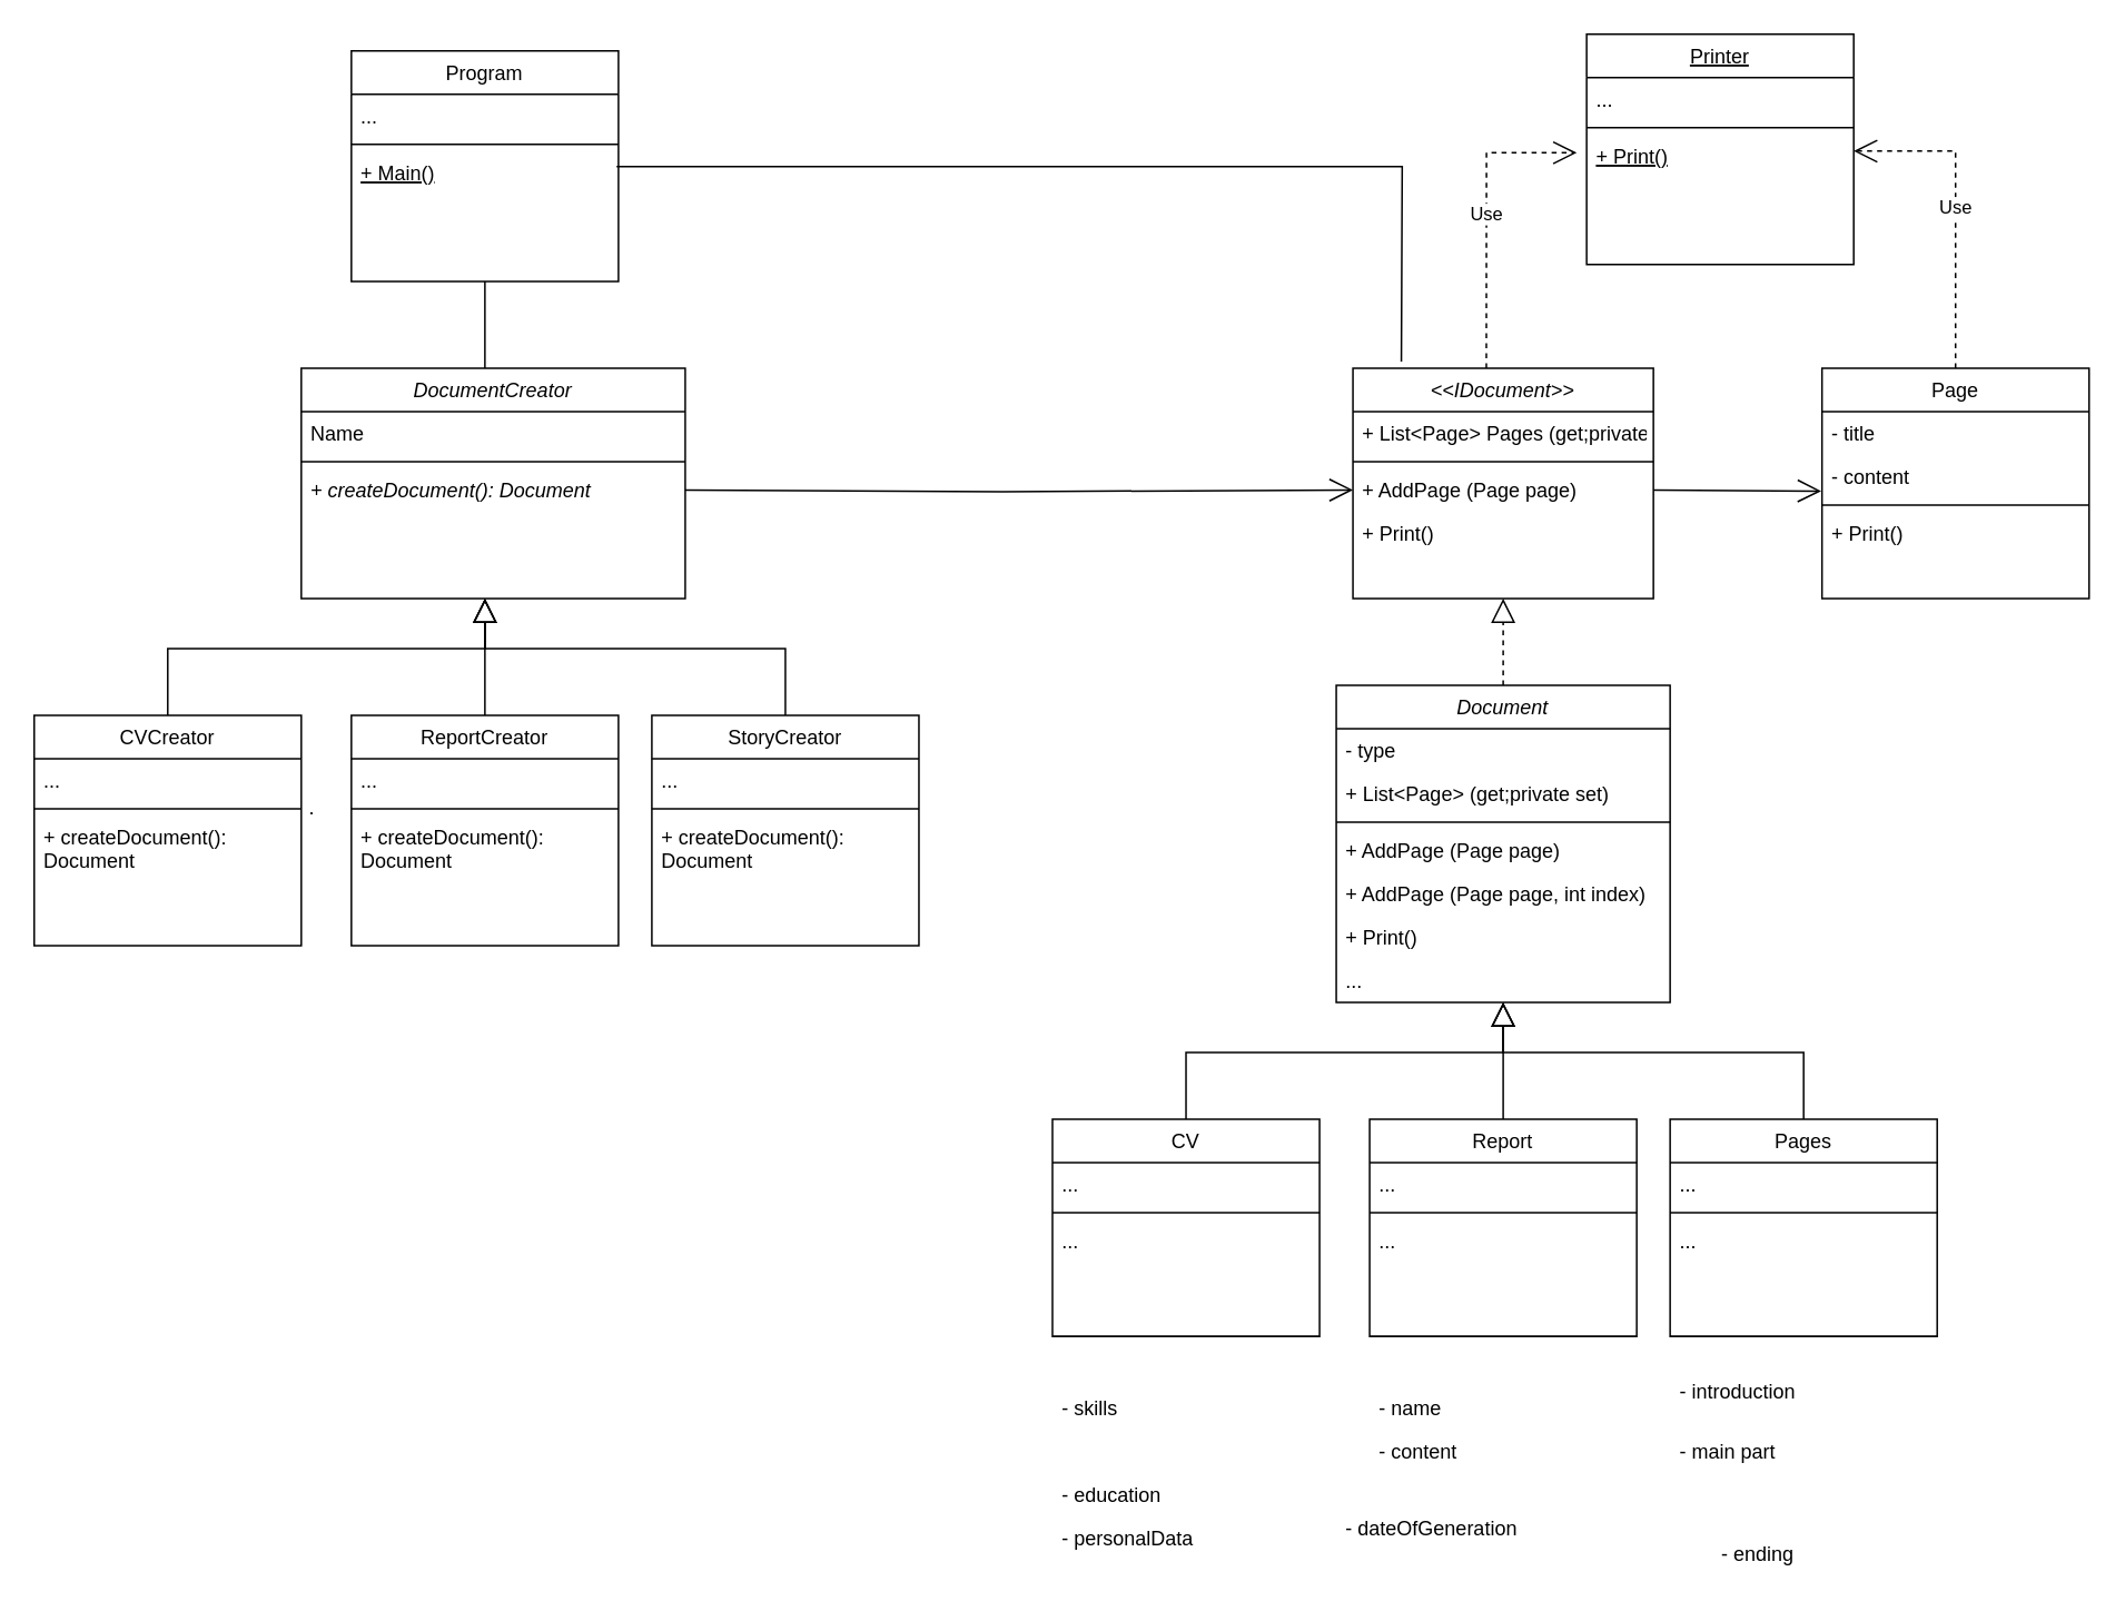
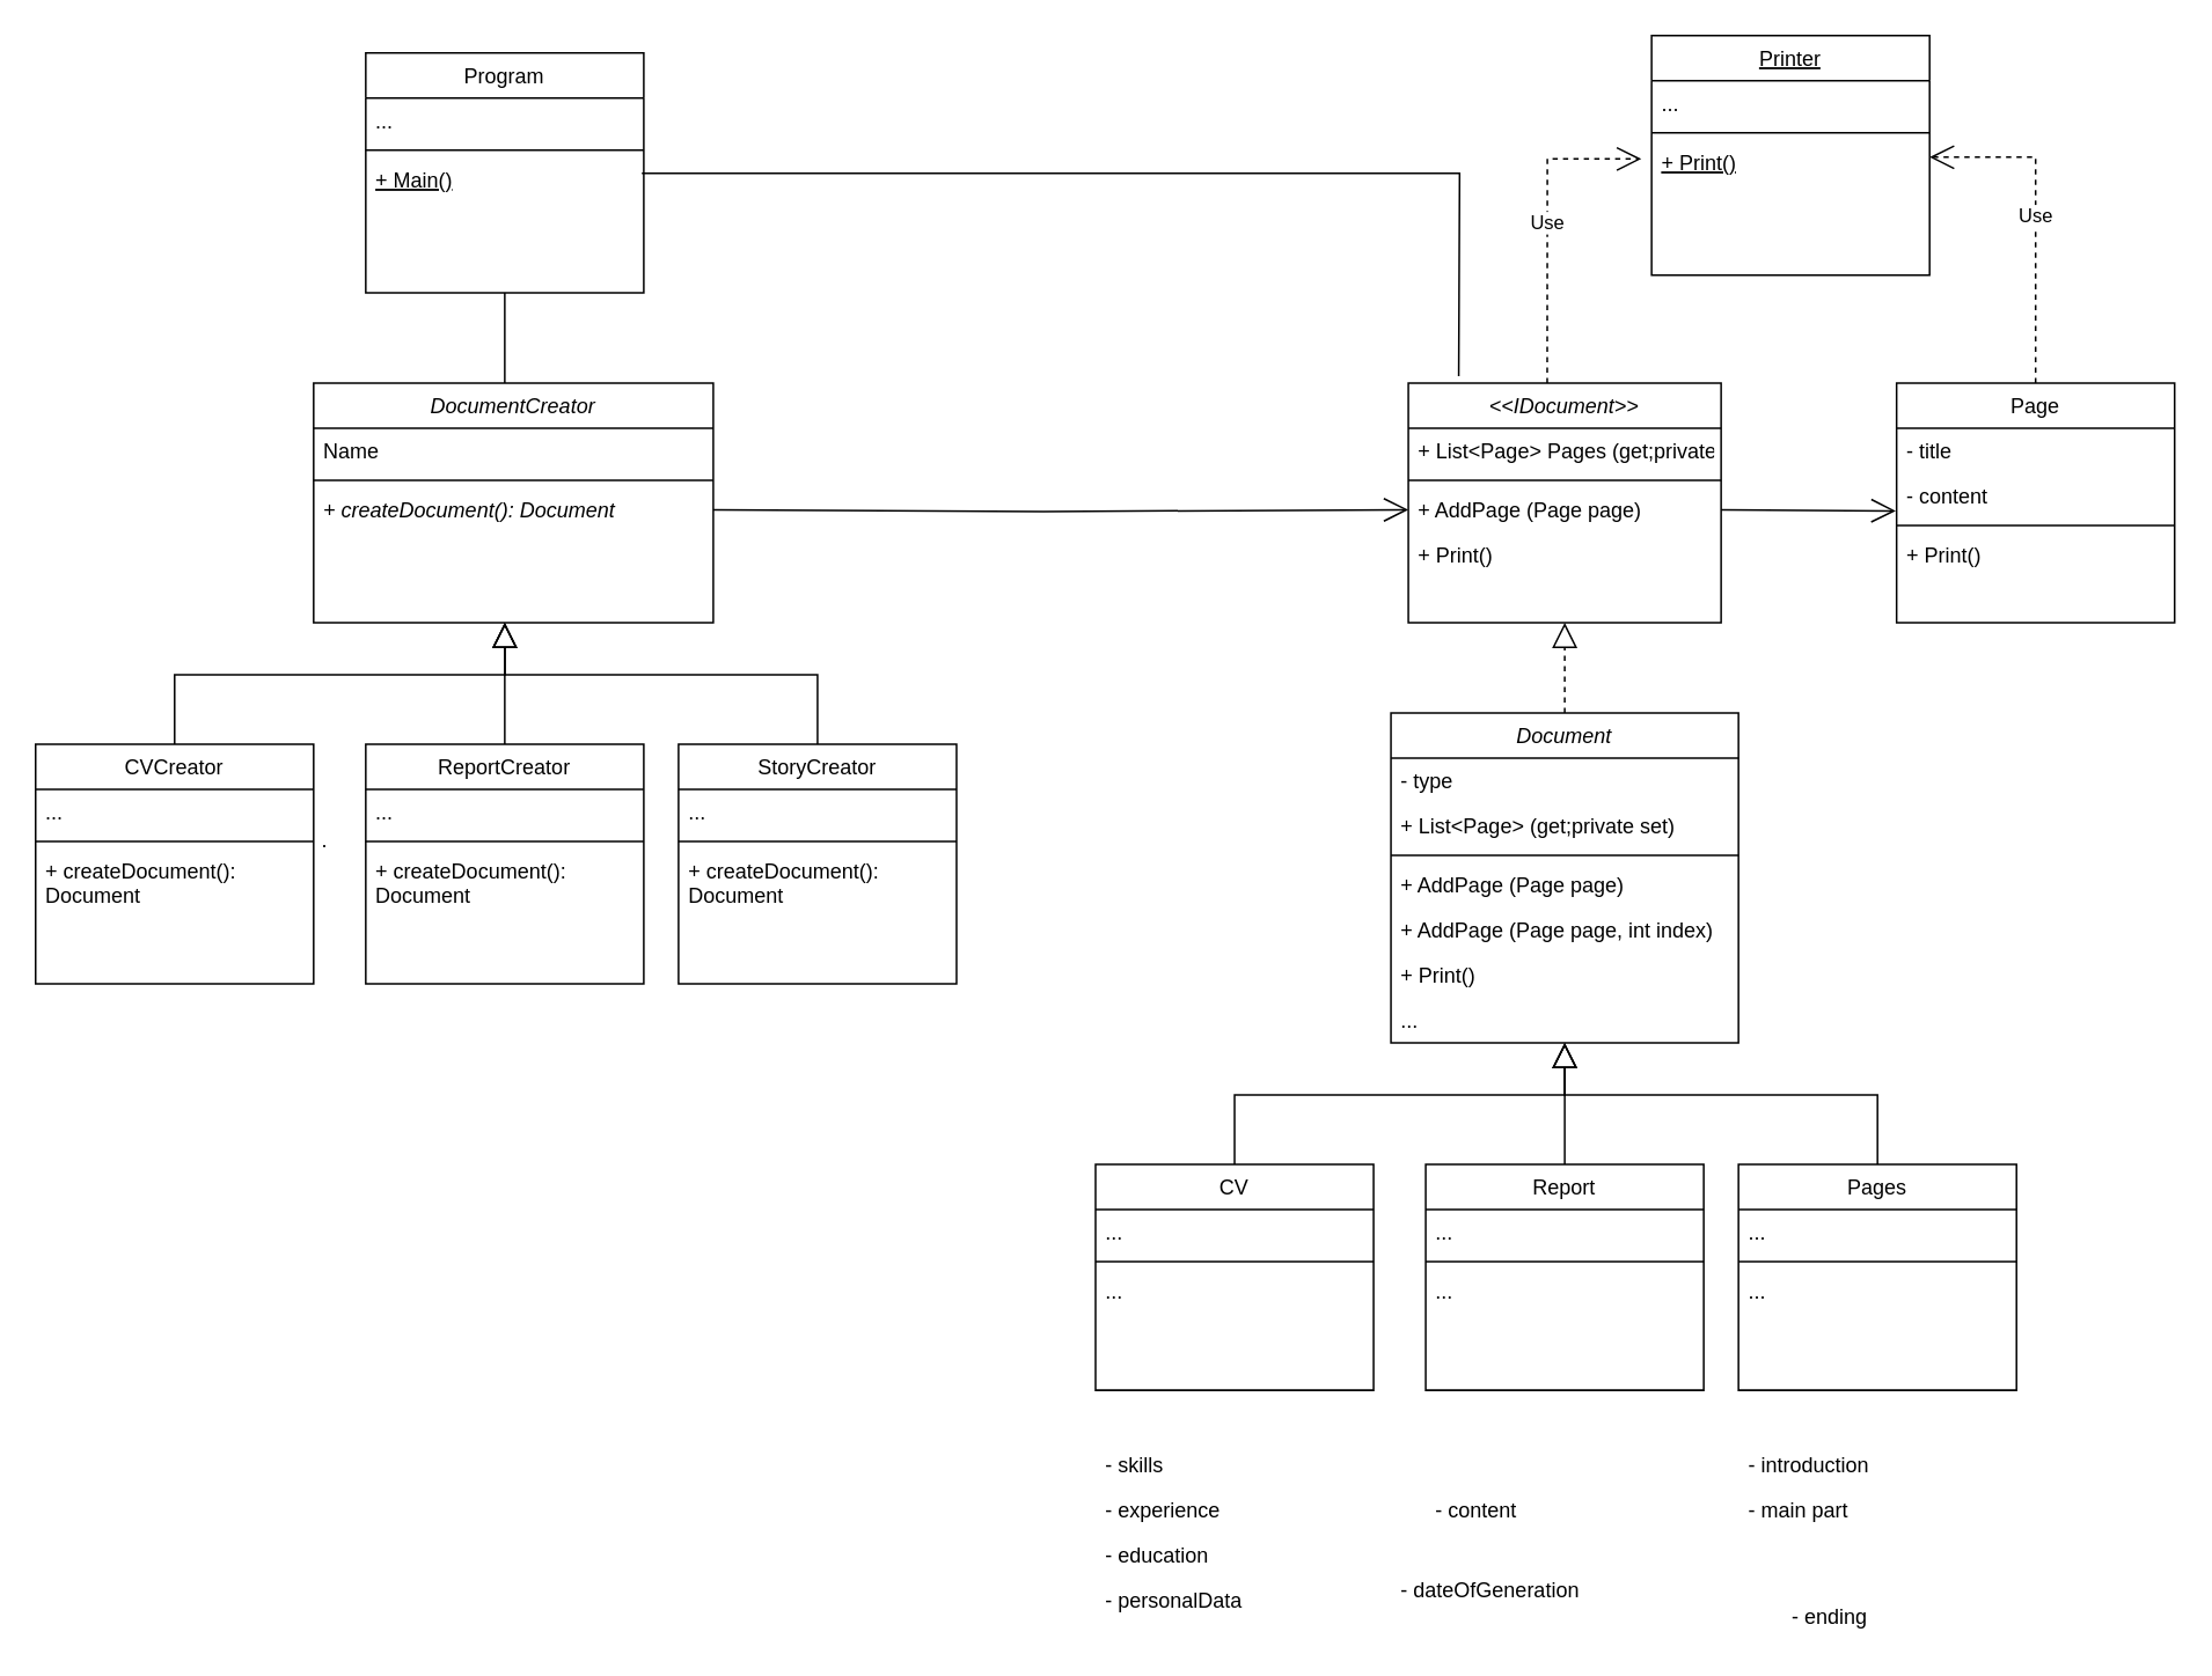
- <mxCell id="35" value="- introduction" style="text;align=left;verticalAlign=top;spacingLeft=4;spacingRight=4;overflow=hidden;rotatable=0;points=[[0,0.5],[1,0.5]];portConstraint=eastwest;" vertex="1" parent="1"><mxGeometry x="1000" y="820" width="160" height="26" as="geometry" /></mxCell>
+ <mxCell id="35" value="- introduction" style="text;align=left;verticalAlign=top;spacingLeft=4;spacingRight=4;overflow=hidden;rotatable=0;points=[[0,0.5],[1,0.5]];portConstraint=eastwest;" vertex="1" parent="1"><mxGeometry x="1000" y="830" width="160" height="26" as="geometry" /></mxCell>
- <mxCell id="34" value="- name" style="text;align=left;verticalAlign=top;spacingLeft=4;spacingRight=4;overflow=hidden;rotatable=0;points=[[0,0.5],[1,0.5]];portConstraint=eastwest;" vertex="1" parent="1"><mxGeometry x="820" y="830" width="160" height="26" as="geometry" /></mxCell>
+ <mxCell id="31" value="- experience" style="text;align=left;verticalAlign=top;spacingLeft=4;spacingRight=4;overflow=hidden;rotatable=0;points=[[0,0.5],[1,0.5]];portConstraint=eastwest;" vertex="1" parent="1"><mxGeometry x="630" y="856" width="160" height="26" as="geometry" /></mxCell>
